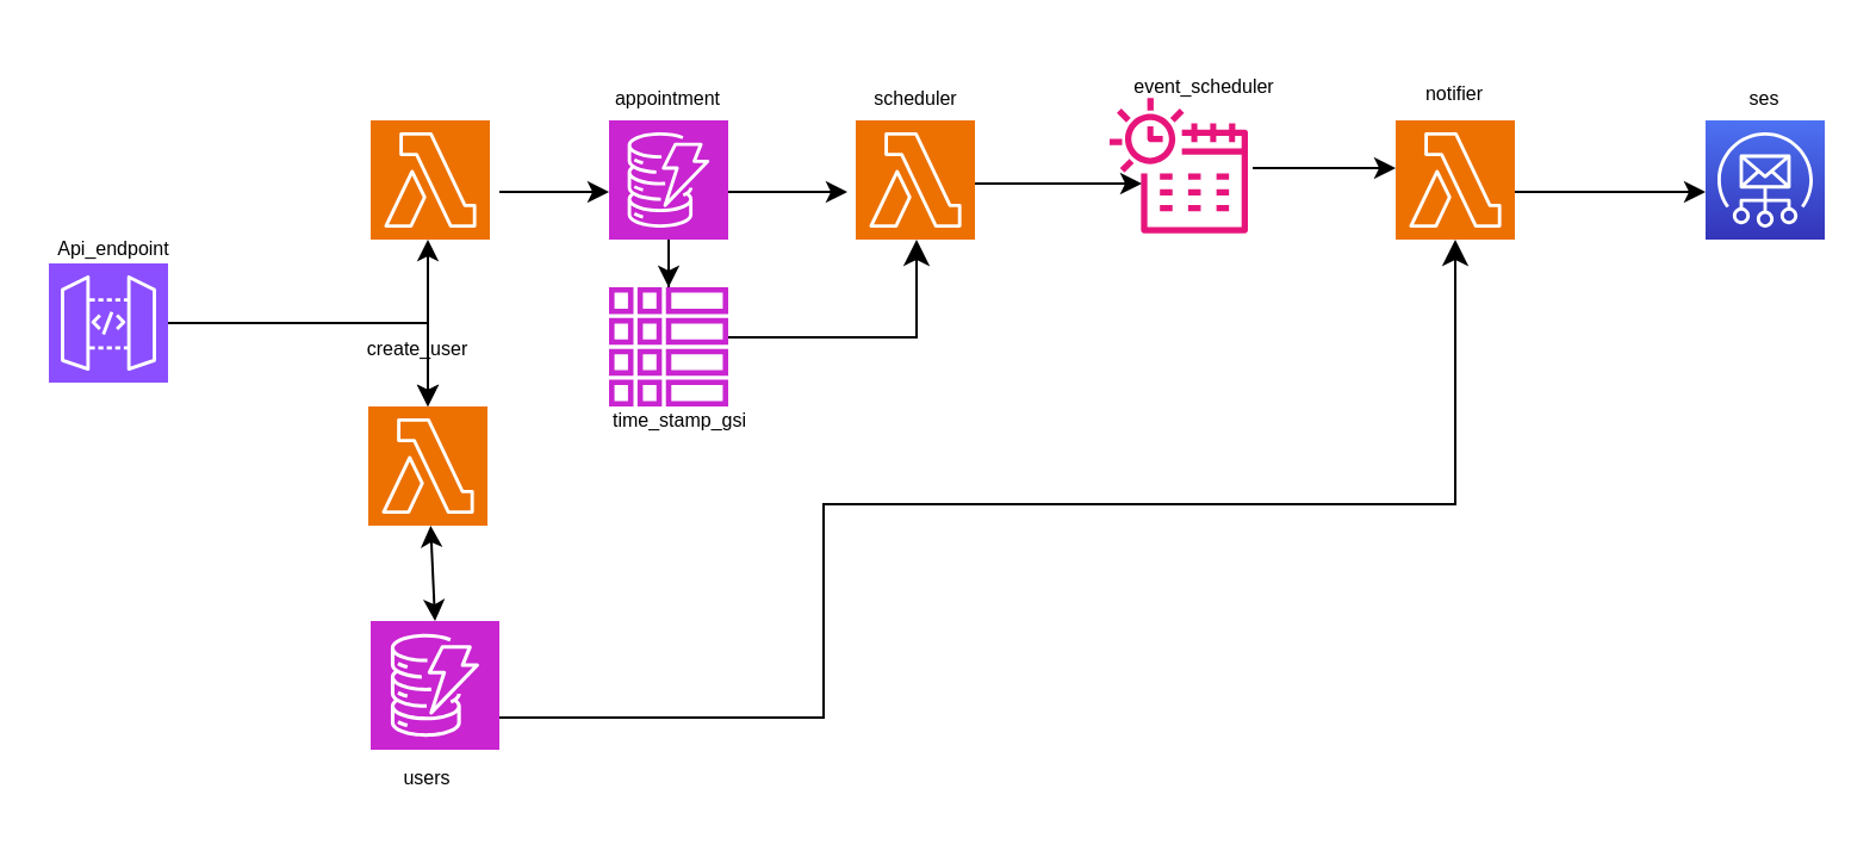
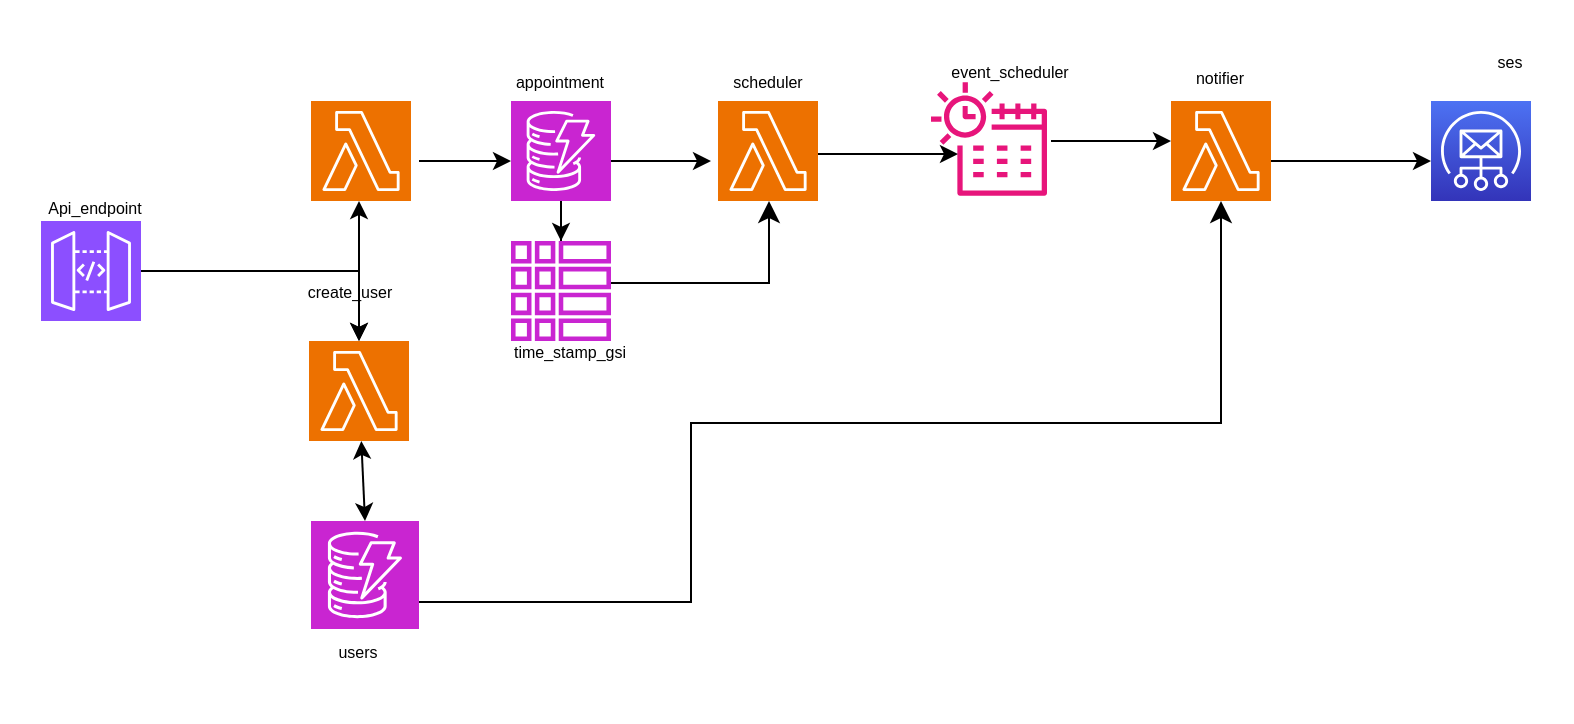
- <mxCell id="28" value="&lt;font style=&quot;font-size: 8px;&quot;&gt;ses&lt;/font&gt;" style="text;strokeColor=none;align=center;fillColor=none;html=1;verticalAlign=middle;whiteSpace=wrap;rounded=0;" vertex="1" parent="1"><mxGeometry x="715" y="30" width="50" height="20" as="geometry" /></mxCell>
+ <mxCell id="28" value="&lt;font style=&quot;font-size: 8px;&quot;&gt;ses&lt;/font&gt;" style="text;strokeColor=none;align=center;fillColor=none;html=1;verticalAlign=middle;whiteSpace=wrap;rounded=0;" vertex="1" parent="1"><mxGeometry x="730" y="20" width="50" height="20" as="geometry" /></mxCell>
